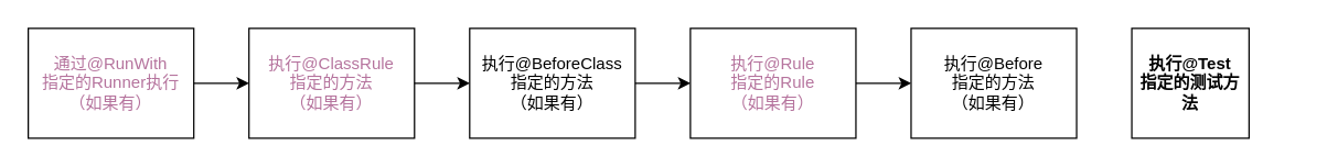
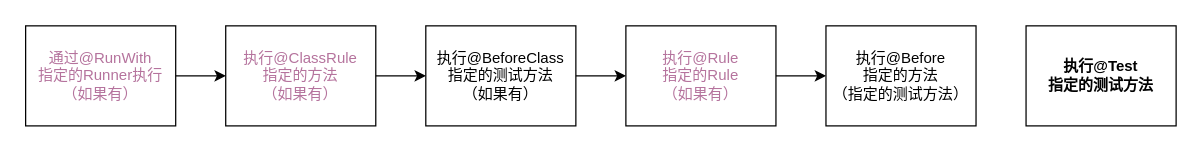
- <mxCell id="7" value="执行@BeforeClass&lt;br&gt;指定的方法&lt;br&gt;（如果有）" style="rounded=0;whiteSpace=wrap;html=1;fillColor=none;strokeColor=#000000;" vertex="1" parent="1"><mxGeometry x="340" y="20" width="120" height="80" as="geometry" /></mxCell>
+ <mxCell id="7" value="执行@BeforeClass&lt;br&gt;指定的测试方法&lt;br&gt;（如果有）" style="rounded=0;whiteSpace=wrap;html=1;fillColor=none;strokeColor=#000000;" vertex="1" parent="1"><mxGeometry x="340" y="20" width="120" height="80" as="geometry" /></mxCell>
- <mxCell id="10" value="执行@Before&lt;br&gt;指定的方法&lt;br&gt;（如果有）" style="rounded=0;whiteSpace=wrap;html=1;fillColor=none;strokeColor=#000000;" vertex="1" parent="1"><mxGeometry x="660" y="20" width="120" height="80" as="geometry" /></mxCell>
+ <mxCell id="10" value="执行@Before&lt;br&gt;指定的方法&lt;br&gt;（指定的测试方法）" style="rounded=0;whiteSpace=wrap;html=1;fillColor=none;strokeColor=#000000;" vertex="1" parent="1"><mxGeometry x="660" y="20" width="120" height="80" as="geometry" /></mxCell>
- <mxCell id="11" value="&lt;b&gt;执行@Test&lt;br&gt;指定的测试方法&lt;/b&gt;" style="rounded=0;whiteSpace=wrap;html=1;fillColor=none;strokeColor=#000000;" vertex="1" parent="1"><mxGeometry x="820" y="20" width="85" height="80" as="geometry" /></mxCell>
+ <mxCell id="11" value="&lt;b&gt;执行@Test&lt;br&gt;指定的测试方法&lt;/b&gt;" style="rounded=0;whiteSpace=wrap;html=1;fillColor=none;strokeColor=#000000;" vertex="1" parent="1"><mxGeometry x="820" y="20" width="120" height="80" as="geometry" /></mxCell>
